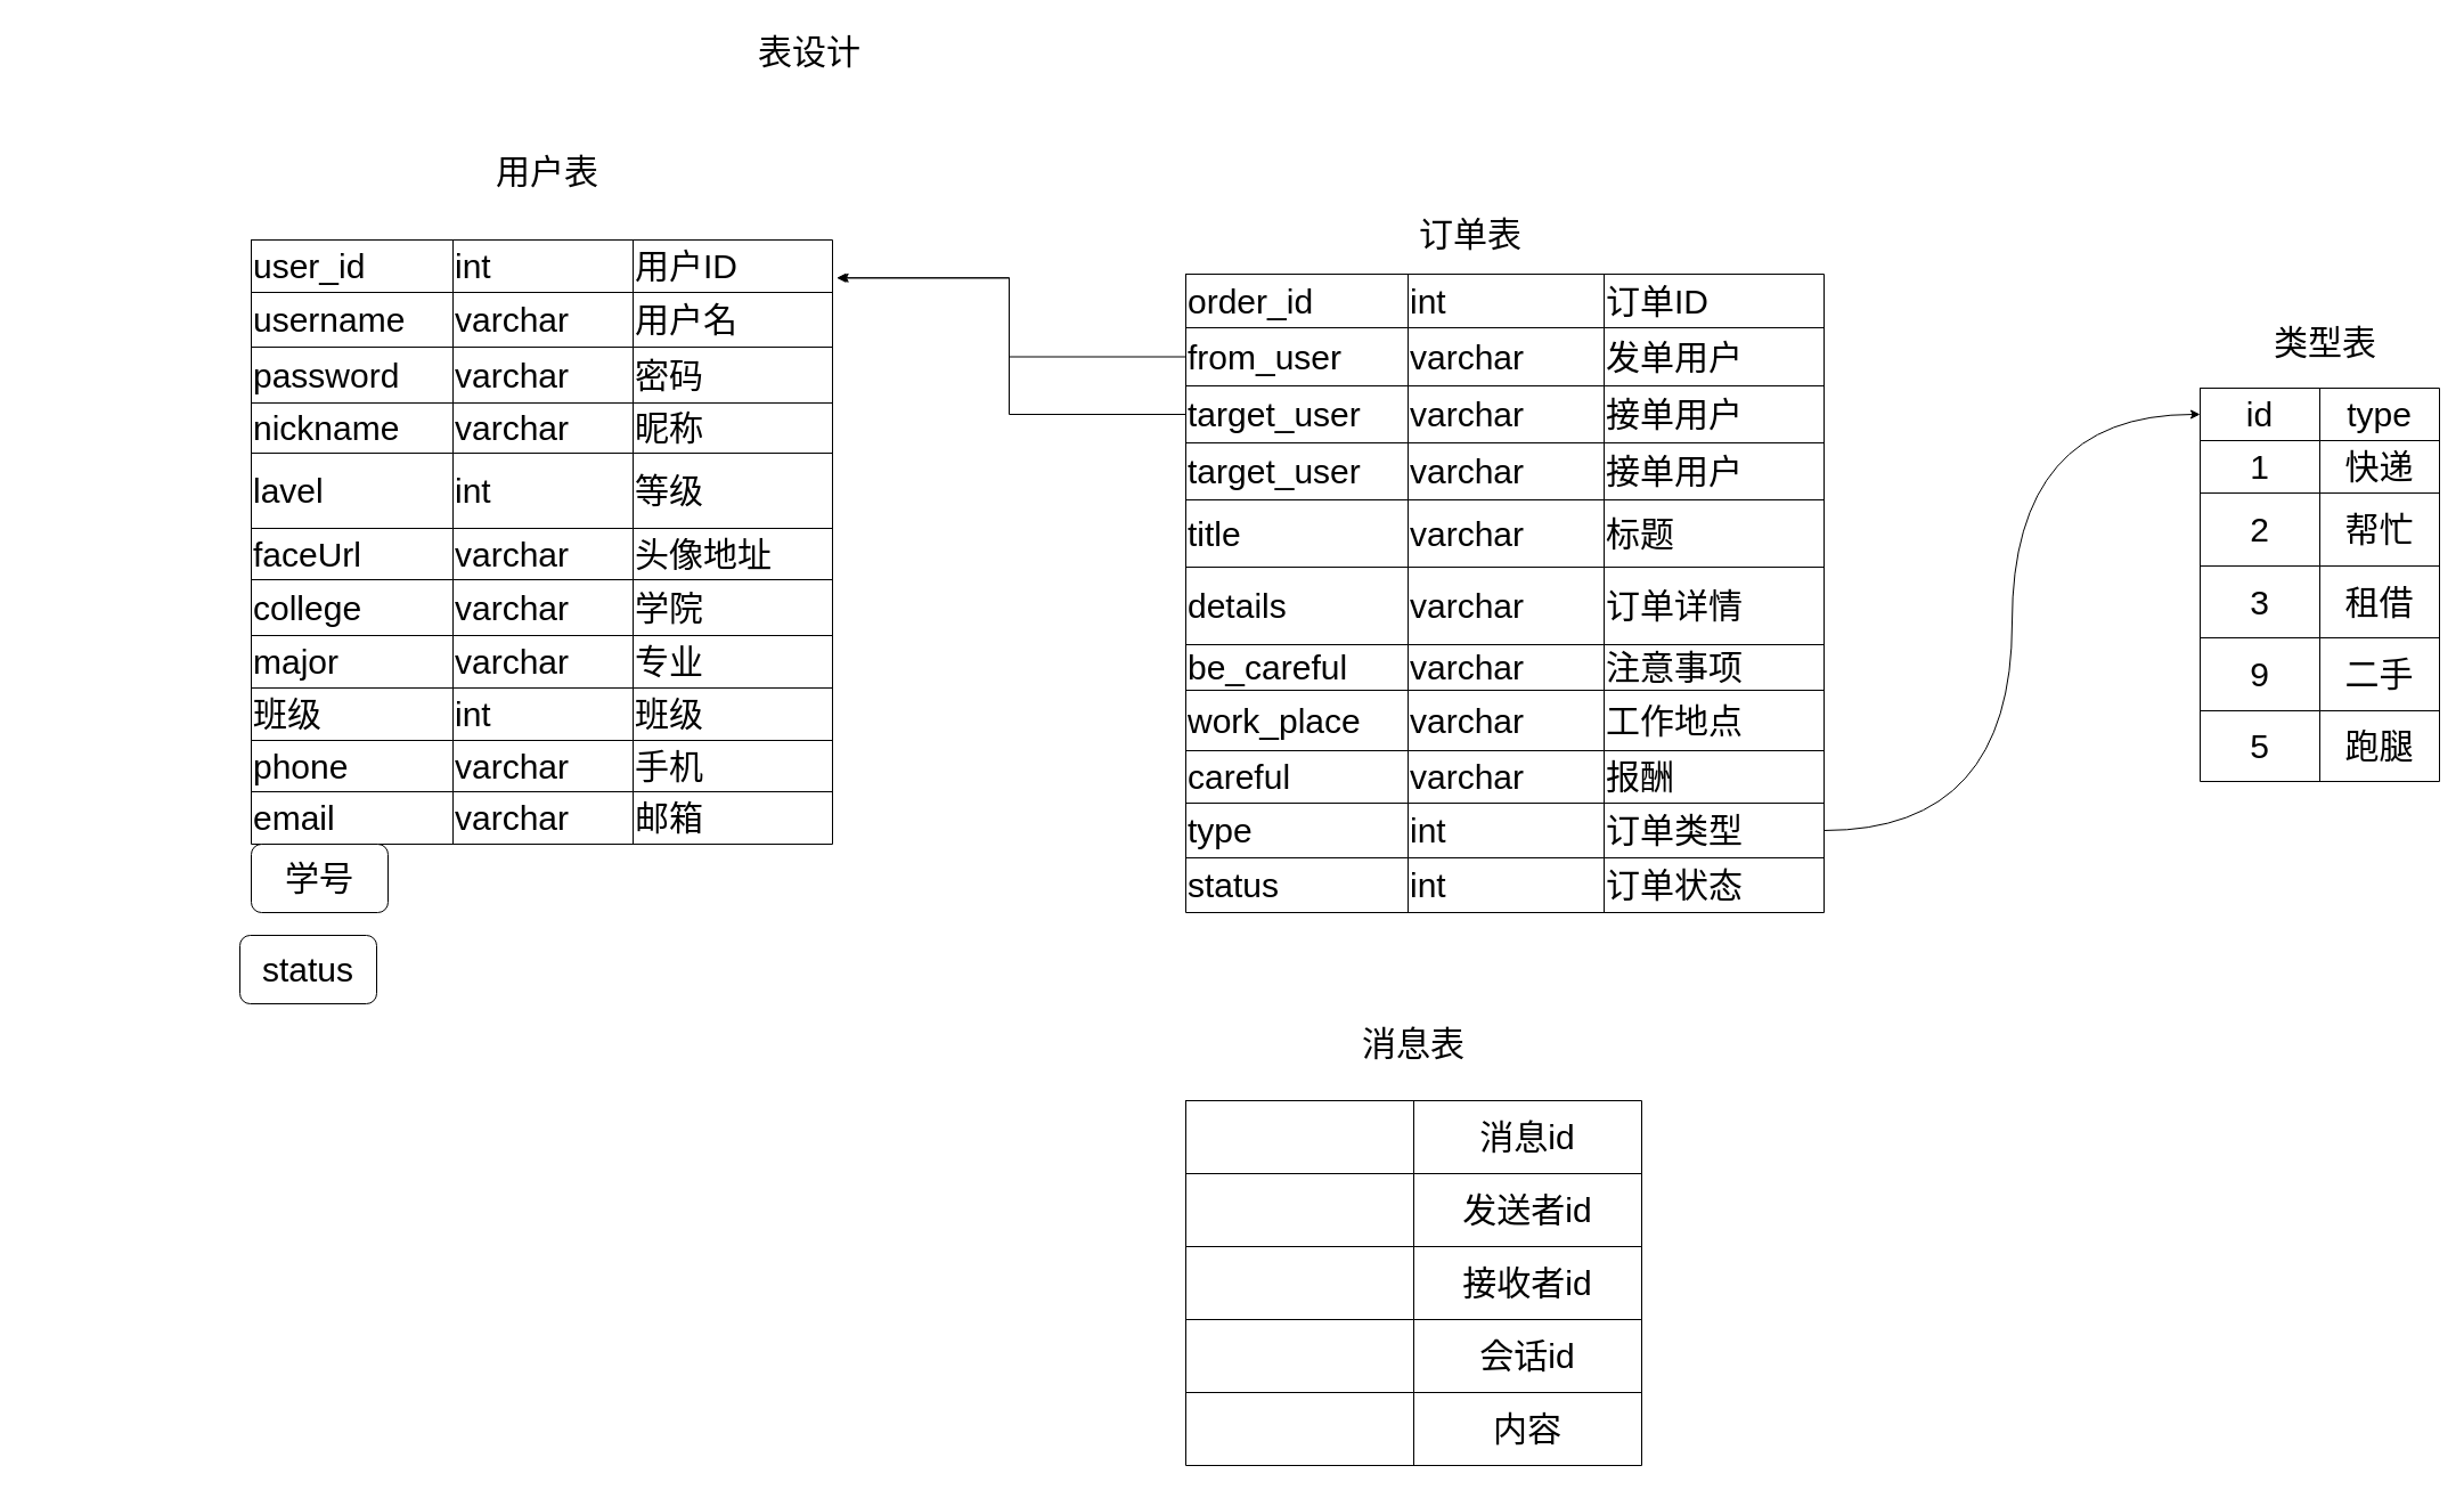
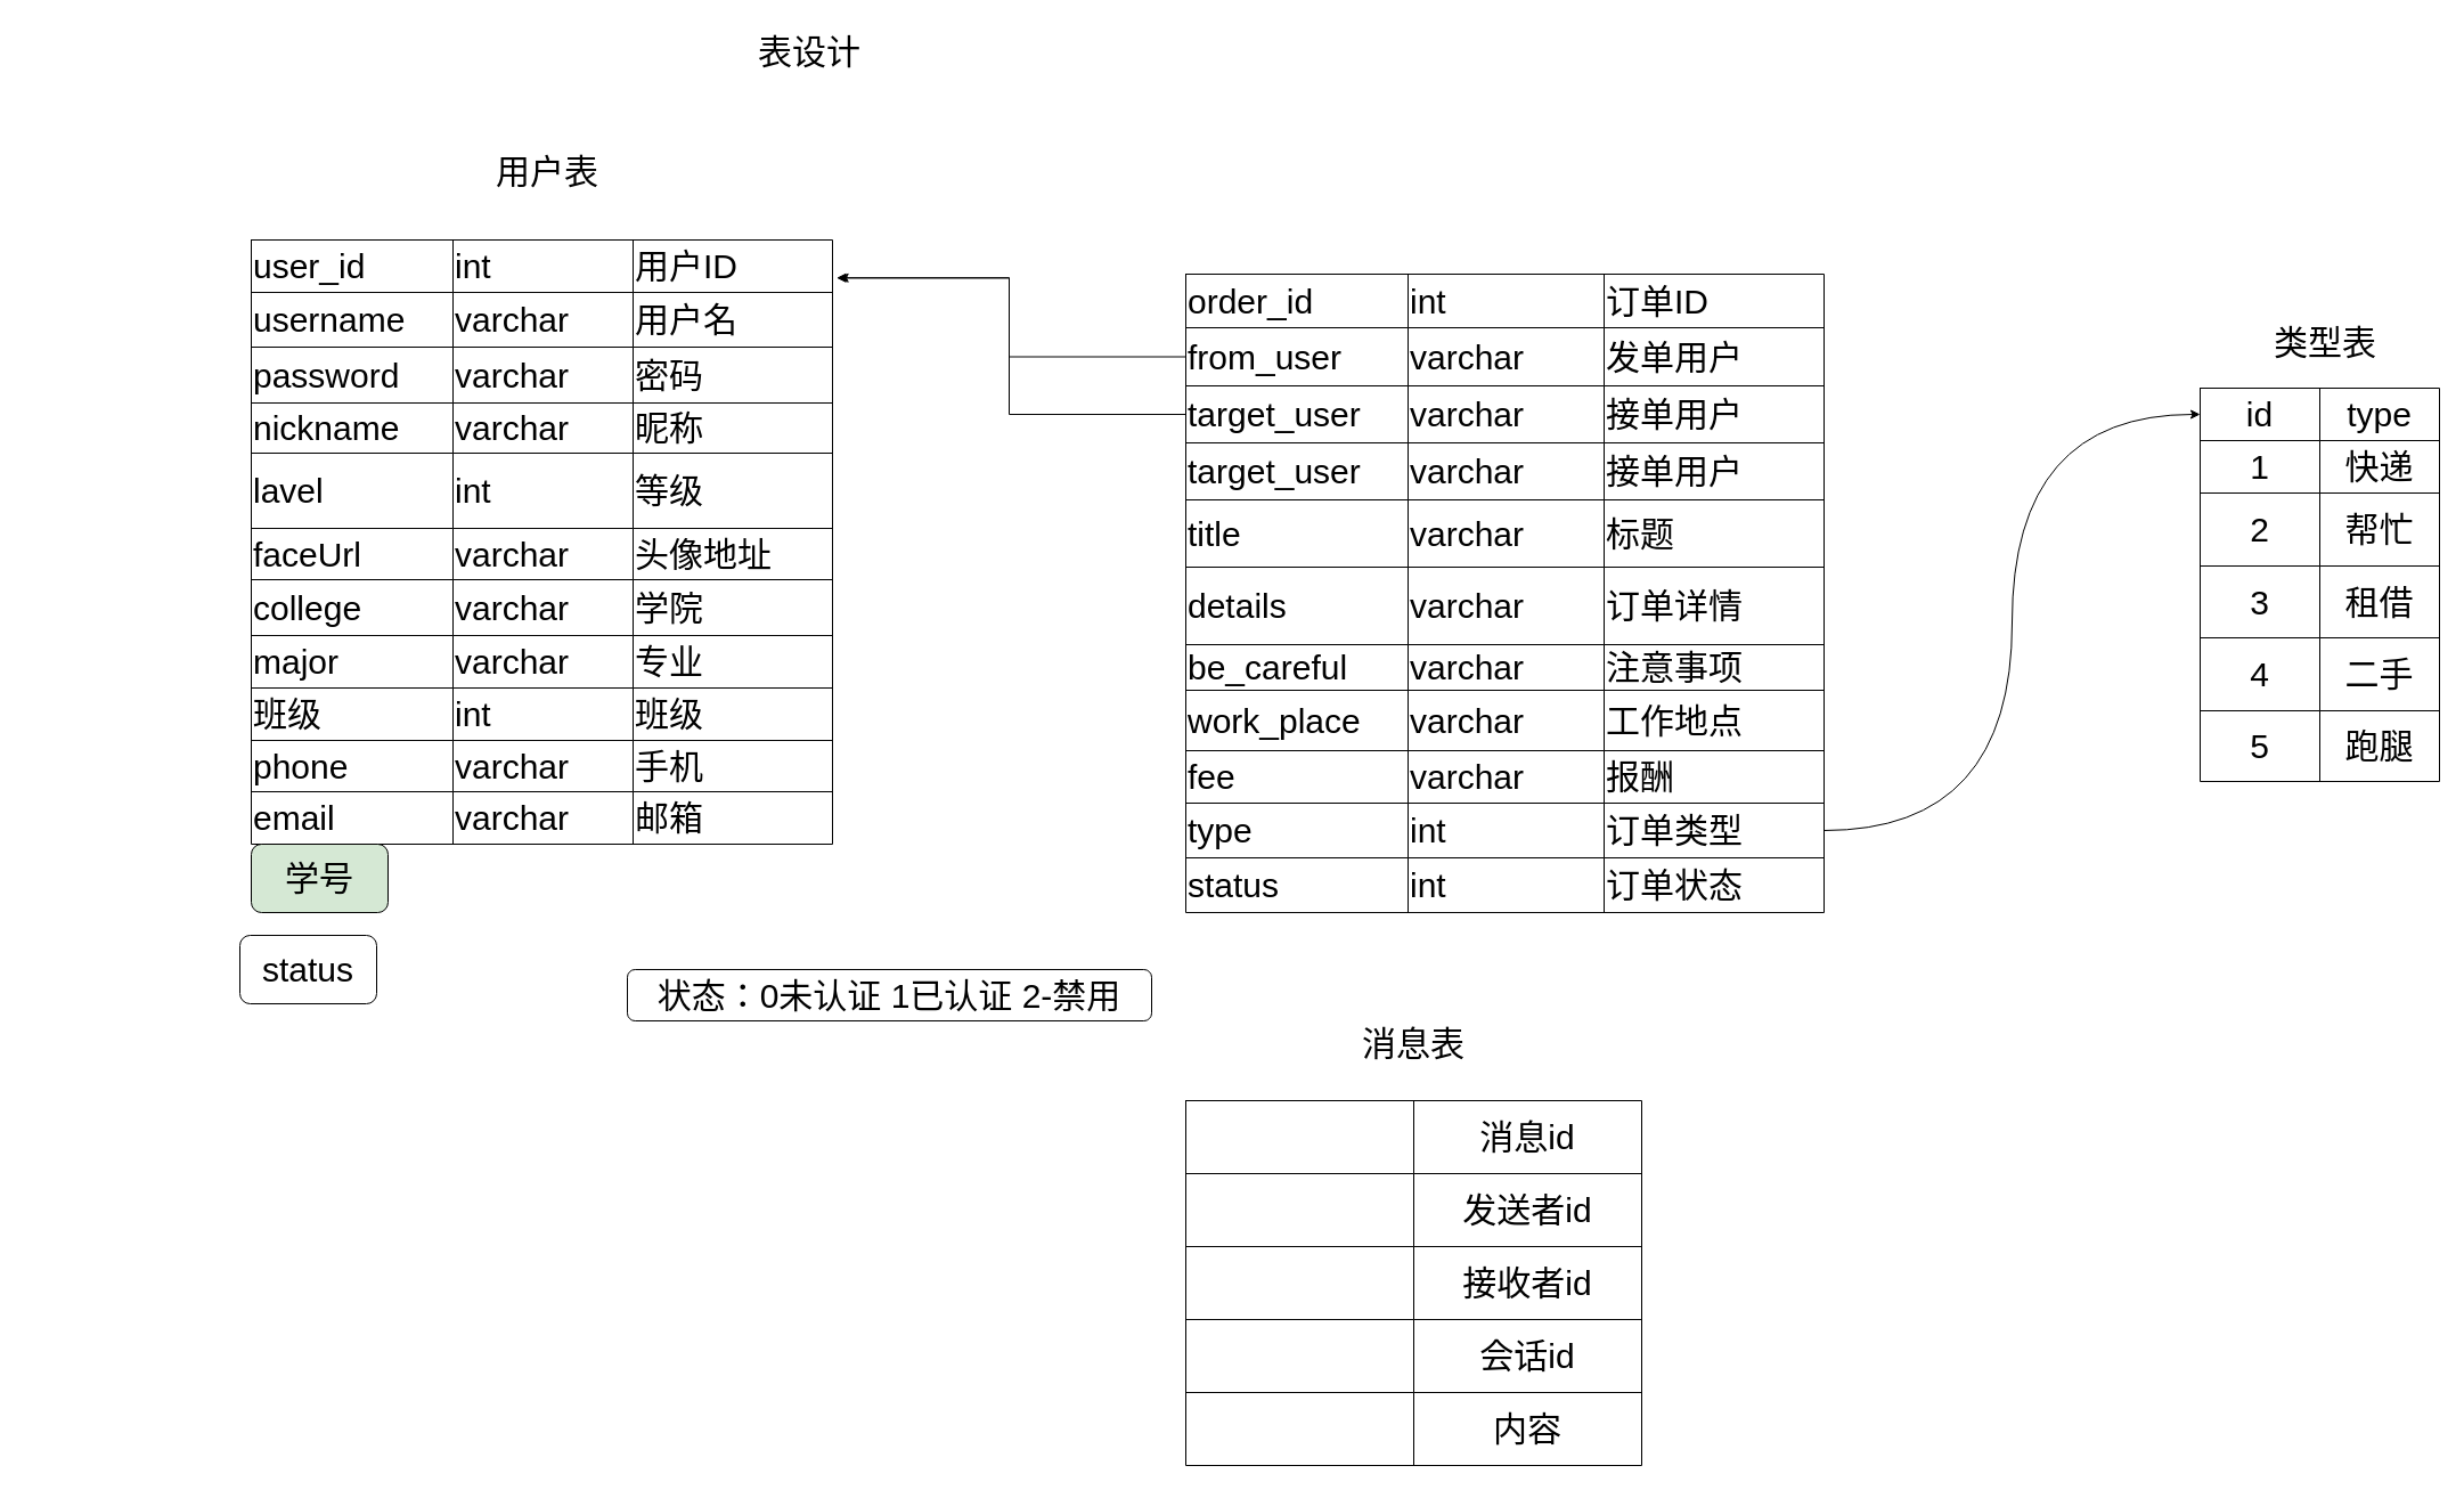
- <mxCell id="94" value="订单表" style="text;html=1;strokeColor=none;fillColor=none;align=center;verticalAlign=middle;whiteSpace=wrap;rounded=0;fontSize=30;" parent="1" vertex="1"><mxGeometry x="1230" y="190" width="120" height="30" as="geometry" /></mxCell>
- <mxCell id="110" value="9" style="shape=partialRectangle;html=1;whiteSpace=wrap;connectable=0;overflow=hidden;fillColor=none;top=0;left=0;bottom=0;right=0;pointerEvents=1;fontSize=30;" parent="109" vertex="1"><mxGeometry width="105" height="64" as="geometry"><mxRectangle width="105" height="64" as="alternateBounds" /></mxGeometry></mxCell>
+ <mxCell id="110" value="4" style="shape=partialRectangle;html=1;whiteSpace=wrap;connectable=0;overflow=hidden;fillColor=none;top=0;left=0;bottom=0;right=0;pointerEvents=1;fontSize=30;" parent="109" vertex="1"><mxGeometry width="105" height="64" as="geometry"><mxRectangle width="105" height="64" as="alternateBounds" /></mxGeometry></mxCell>
- <mxCell id="83" value="careful" style="shape=partialRectangle;html=1;whiteSpace=wrap;connectable=0;overflow=hidden;fillColor=none;top=0;left=0;bottom=0;right=0;pointerEvents=1;fontSize=30;align=left;" parent="82" vertex="1"><mxGeometry width="195" height="46" as="geometry"><mxRectangle width="195" height="46" as="alternateBounds" /></mxGeometry></mxCell>
+ <mxCell id="83" value="fee" style="shape=partialRectangle;html=1;whiteSpace=wrap;connectable=0;overflow=hidden;fillColor=none;top=0;left=0;bottom=0;right=0;pointerEvents=1;fontSize=30;align=left;" parent="82" vertex="1"><mxGeometry width="195" height="46" as="geometry"><mxRectangle width="195" height="46" as="alternateBounds" /></mxGeometry></mxCell>
- <mxCell id="138" value="学号" style="rounded=1;whiteSpace=wrap;html=1;fontSize=30;" vertex="1" parent="1"><mxGeometry x="220" y="740" width="120" height="60" as="geometry" /></mxCell>
+ <mxCell id="138" value="学号" style="rounded=1;whiteSpace=wrap;html=1;fontSize=30;fillColor=#d5e8d4;" vertex="1" parent="1"><mxGeometry x="220" y="740" width="120" height="60" as="geometry" /></mxCell>
+ <mxCell id="135" value="状态：0未认证 1已认证 2-禁用" style="rounded=1;whiteSpace=wrap;html=1;fontSize=30;" parent="1" vertex="1"><mxGeometry x="550" y="850" width="460" height="45" as="geometry" /></mxCell>
